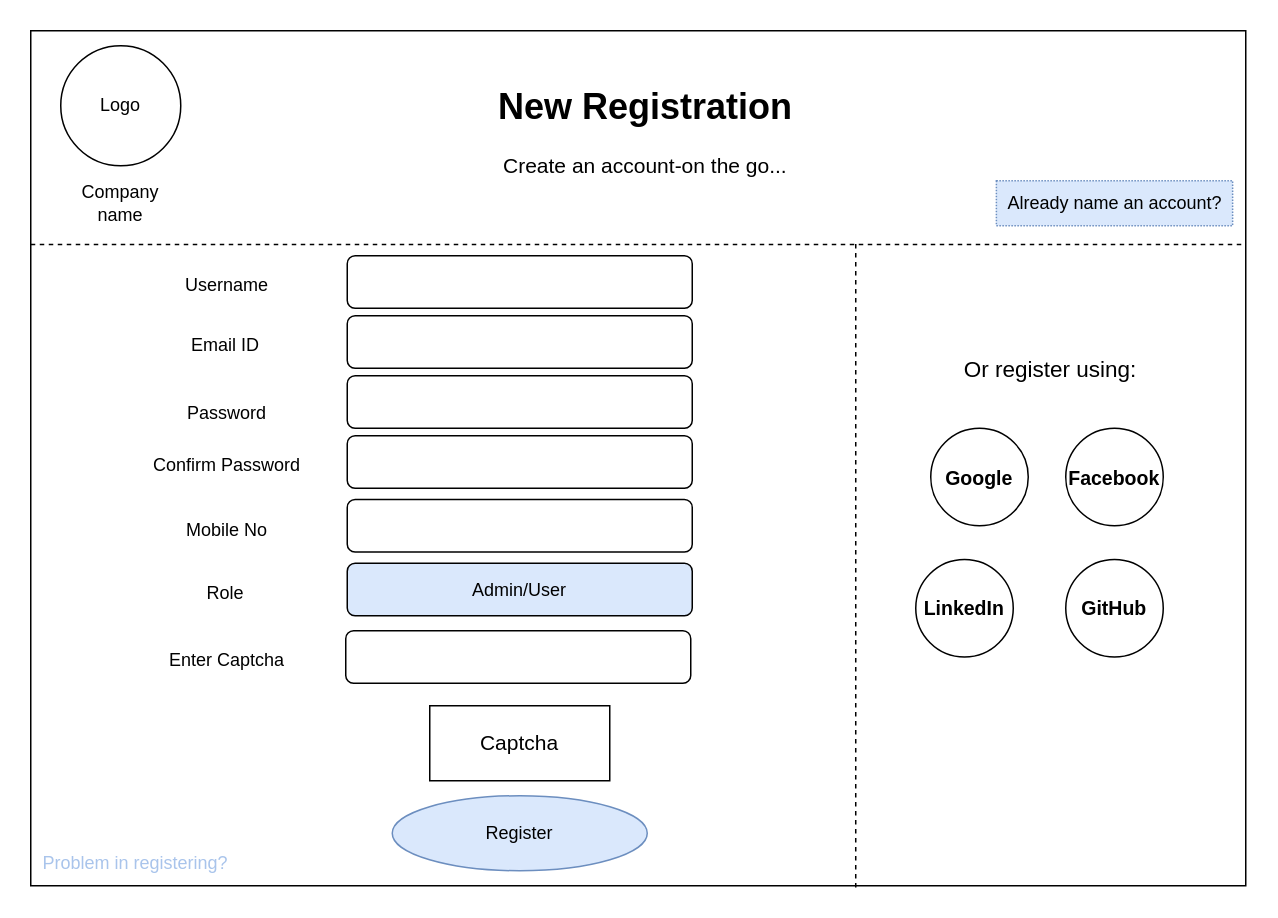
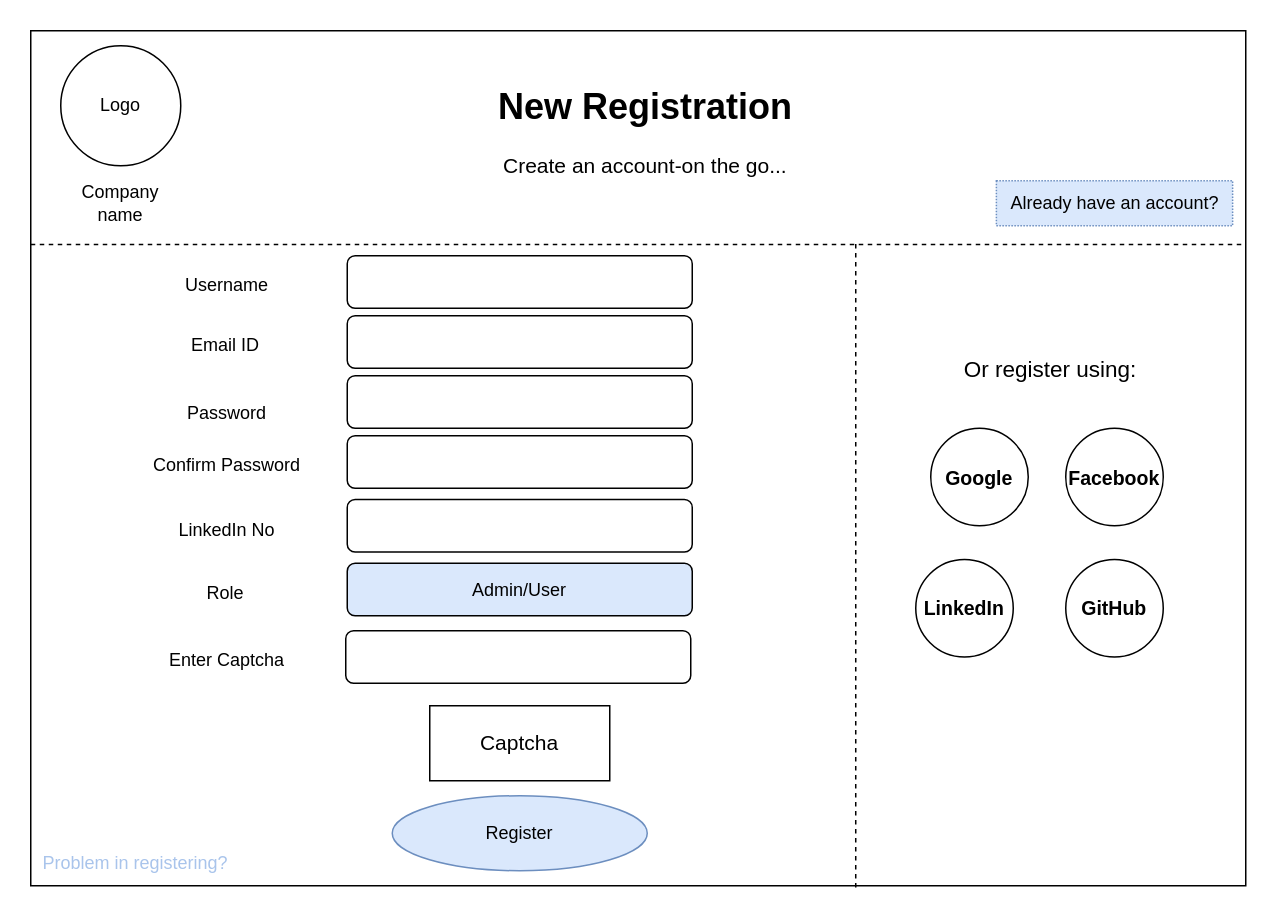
- <mxCell id="27" value="Already name an account?" style="text;html=1;align=center;verticalAlign=middle;whiteSpace=wrap;rounded=0;strokeColor=#6c8ebf;dashed=1;dashPattern=1 1;fillColor=#dae8fc;" parent="1" vertex="1"><mxGeometry x="663.75" y="120" width="157.5" height="30" as="geometry" /></mxCell>
+ <mxCell id="27" value="Already have an account?" style="text;html=1;align=center;verticalAlign=middle;whiteSpace=wrap;rounded=0;strokeColor=#6c8ebf;dashed=1;dashPattern=1 1;fillColor=#dae8fc;" parent="1" vertex="1"><mxGeometry x="663.75" y="120" width="157.5" height="30" as="geometry" /></mxCell>
- <mxCell id="11" value="Mobile No" style="text;html=1;align=center;verticalAlign=middle;whiteSpace=wrap;rounded=0;" parent="1" vertex="1"><mxGeometry x="71" y="337.5" width="160" height="30" as="geometry" /></mxCell>
+ <mxCell id="11" value="LinkedIn No" style="text;html=1;align=center;verticalAlign=middle;whiteSpace=wrap;rounded=0;" parent="1" vertex="1"><mxGeometry x="71" y="337.5" width="160" height="30" as="geometry" /></mxCell>
